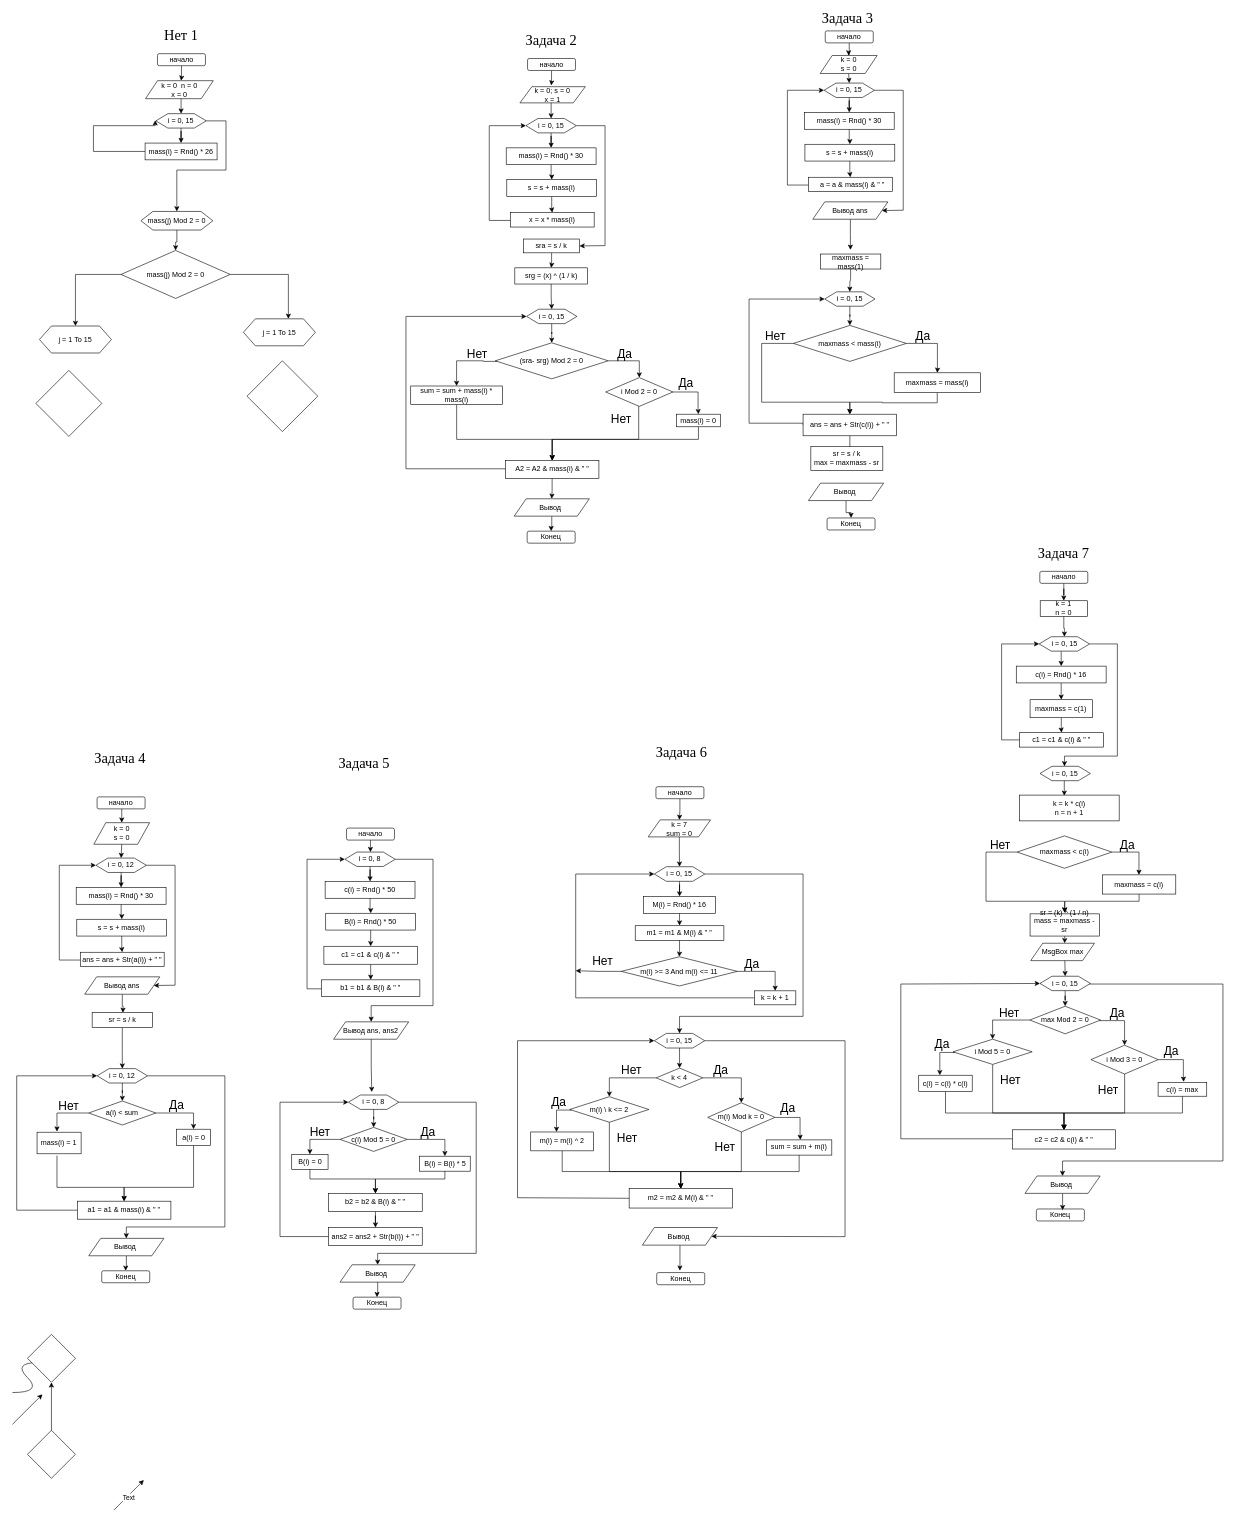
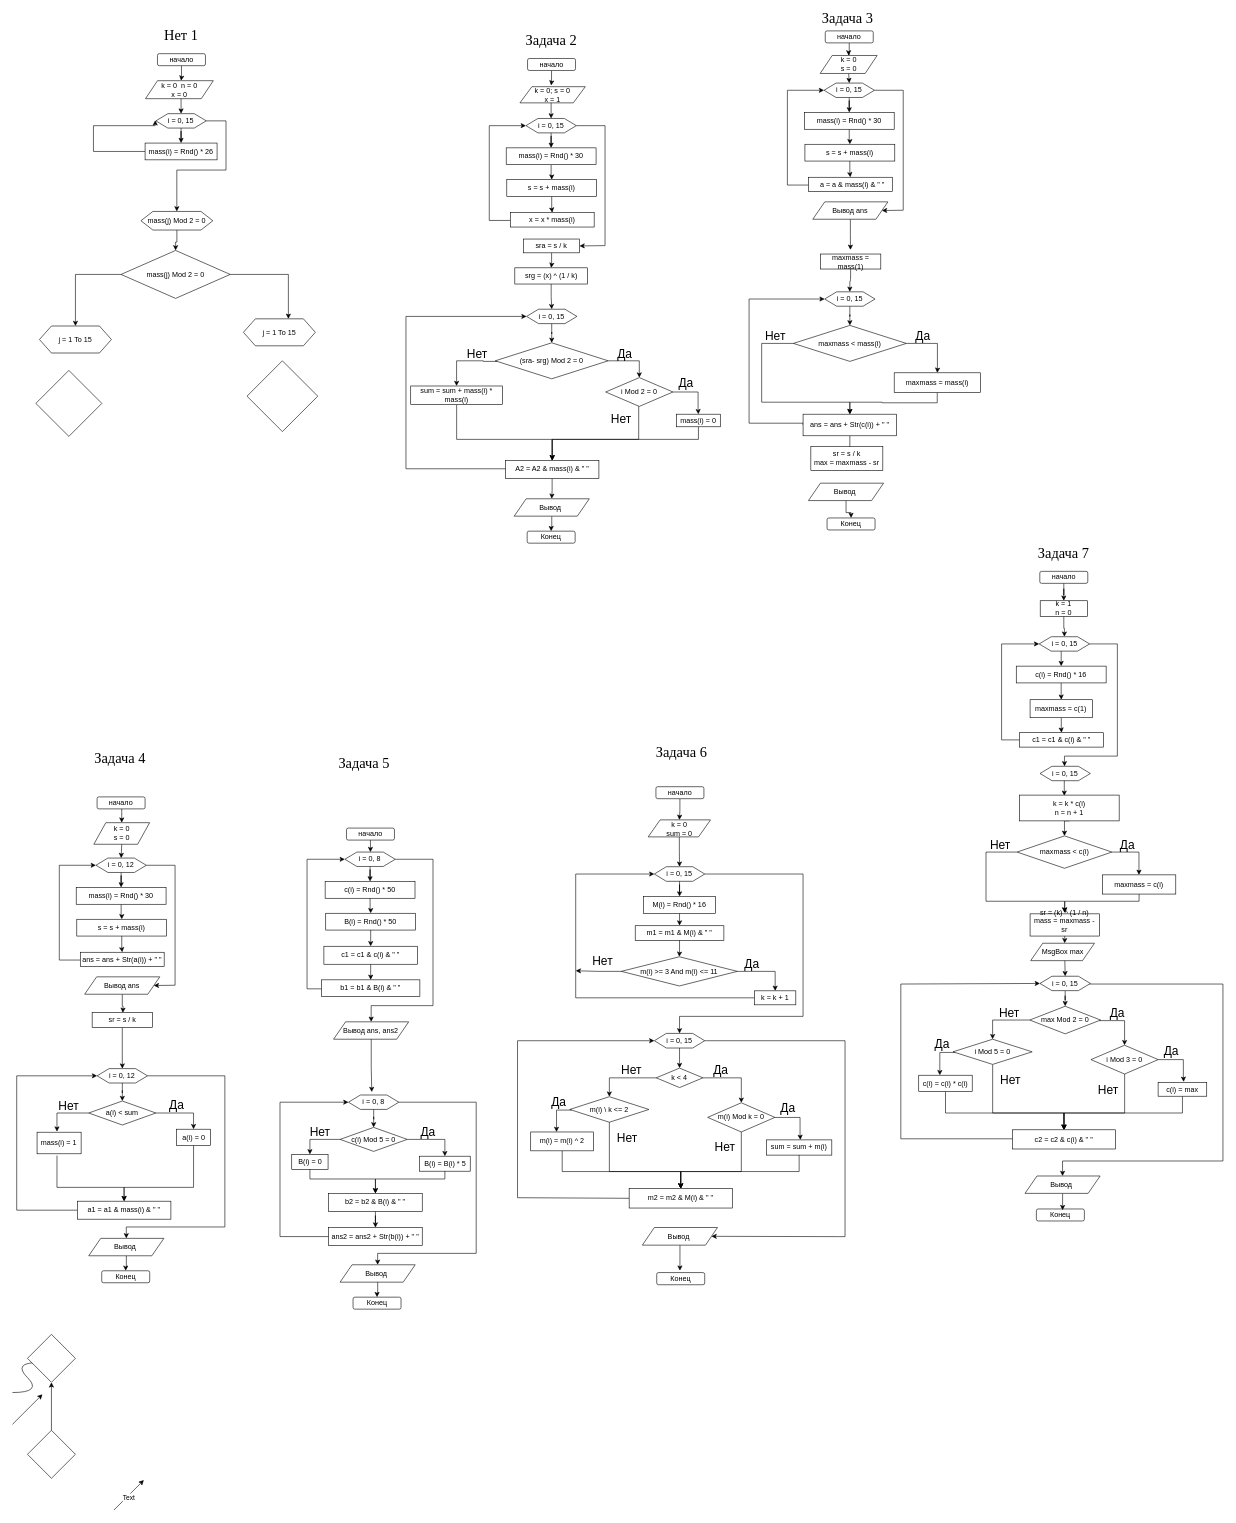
+ <mxCell id="256" style="edgeStyle=orthogonalEdgeStyle;rounded=0;orthogonalLoop=1;jettySize=auto;html=1;exitX=0.5;exitY=1;exitDx=0;exitDy=0;entryX=0.5;entryY=0;entryDx=0;entryDy=0;" parent="1" source="257" target="133" edge="1"><mxGeometry relative="1" as="geometry" /></mxCell>
- <mxCell id="244" value="&lt;div&gt;k = 7&lt;/div&gt;&lt;div&gt;sum = 0&lt;/div&gt;" style="shape=parallelogram;perimeter=parallelogramPerimeter;whiteSpace=wrap;html=1;fixedSize=1;" parent="201" vertex="1"><mxGeometry x="217.72" y="22.314" width="104" height="28.4" as="geometry" /></mxCell>
+ <mxCell id="244" value="&lt;div&gt;k = 0&lt;/div&gt;&lt;div&gt;sum = 0&lt;/div&gt;" style="shape=parallelogram;perimeter=parallelogramPerimeter;whiteSpace=wrap;html=1;fixedSize=1;" parent="201" vertex="1"><mxGeometry x="217.72" y="22.314" width="104" height="28.4" as="geometry" /></mxCell>
